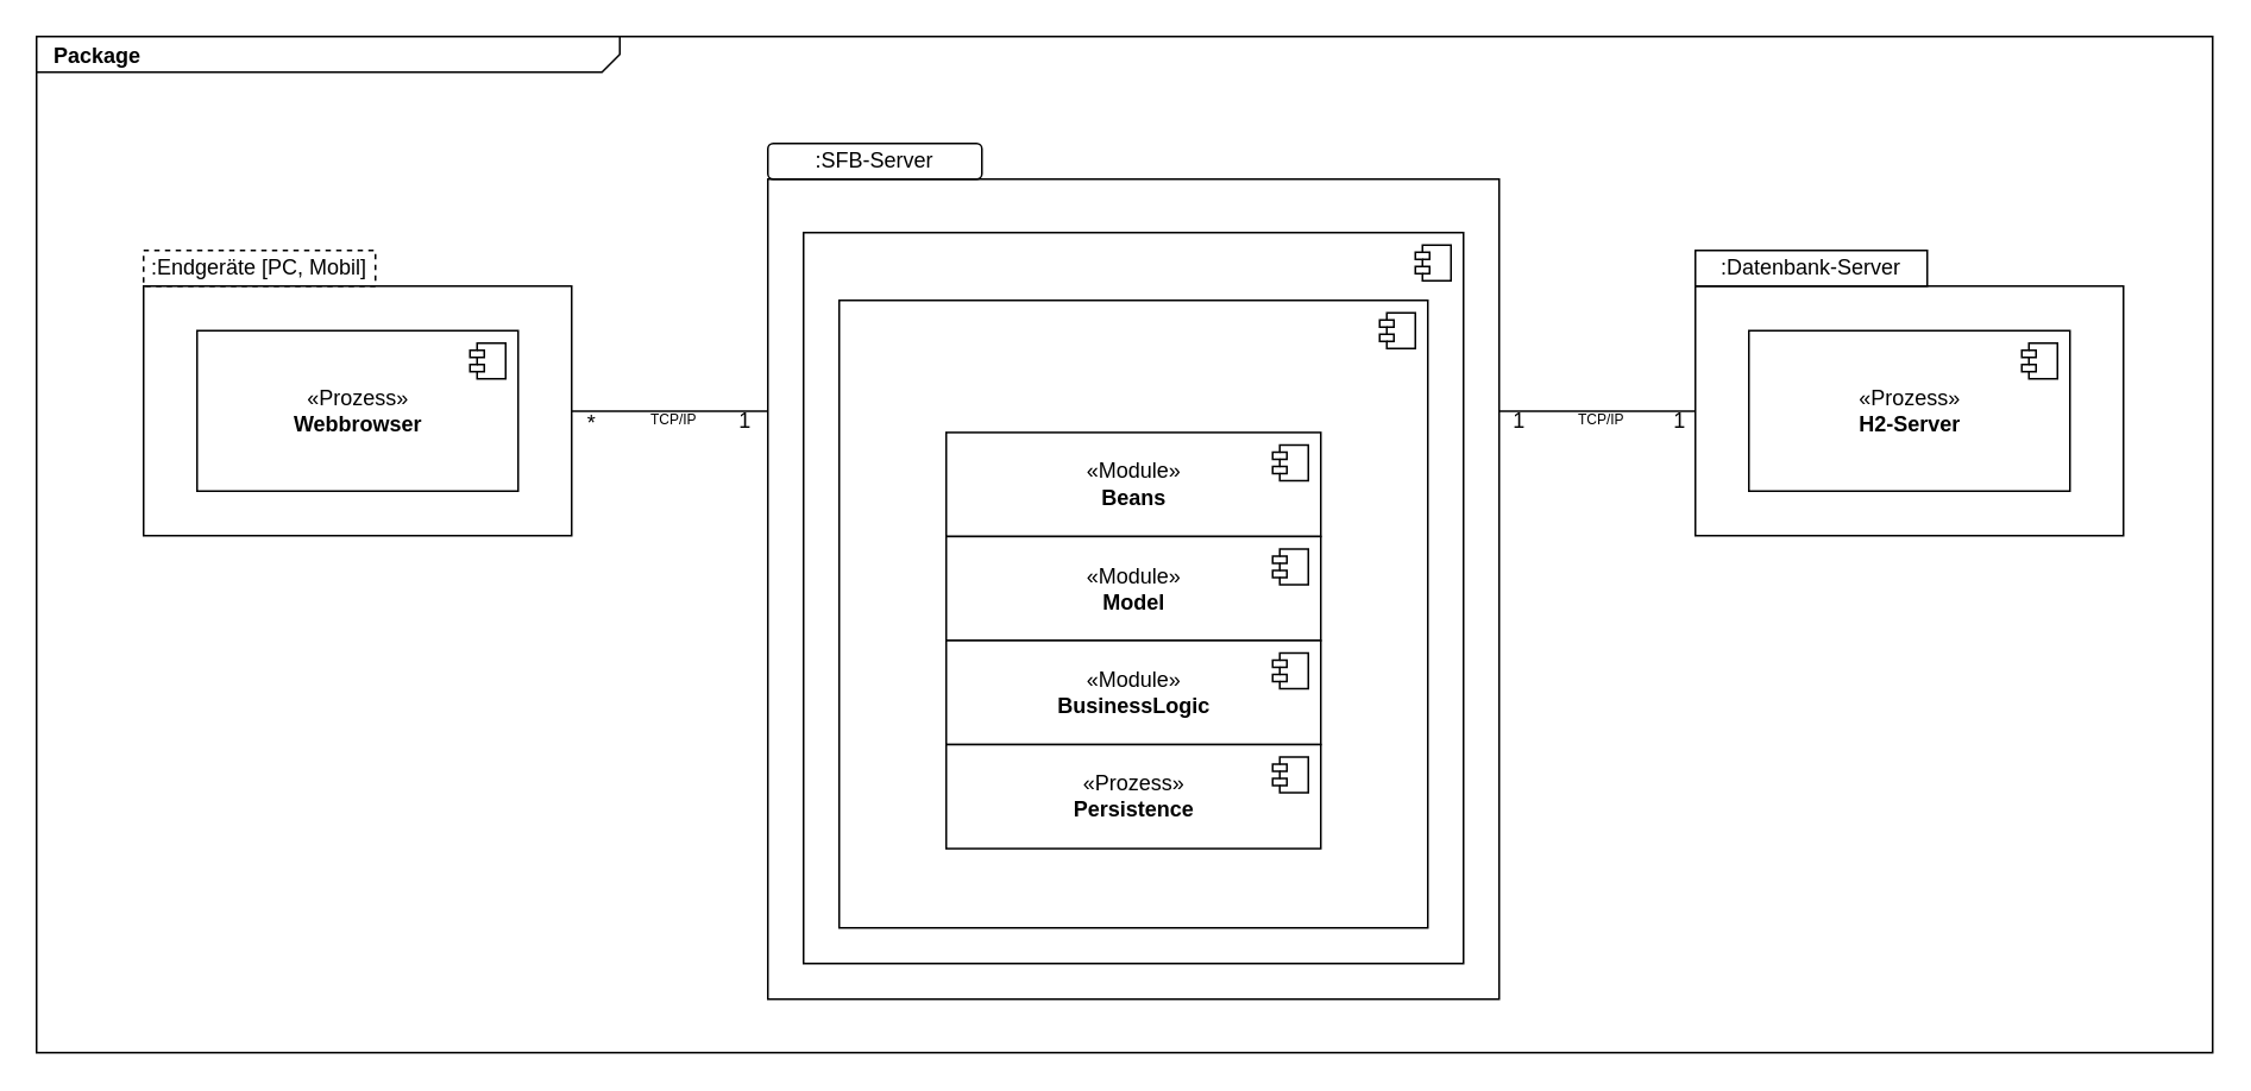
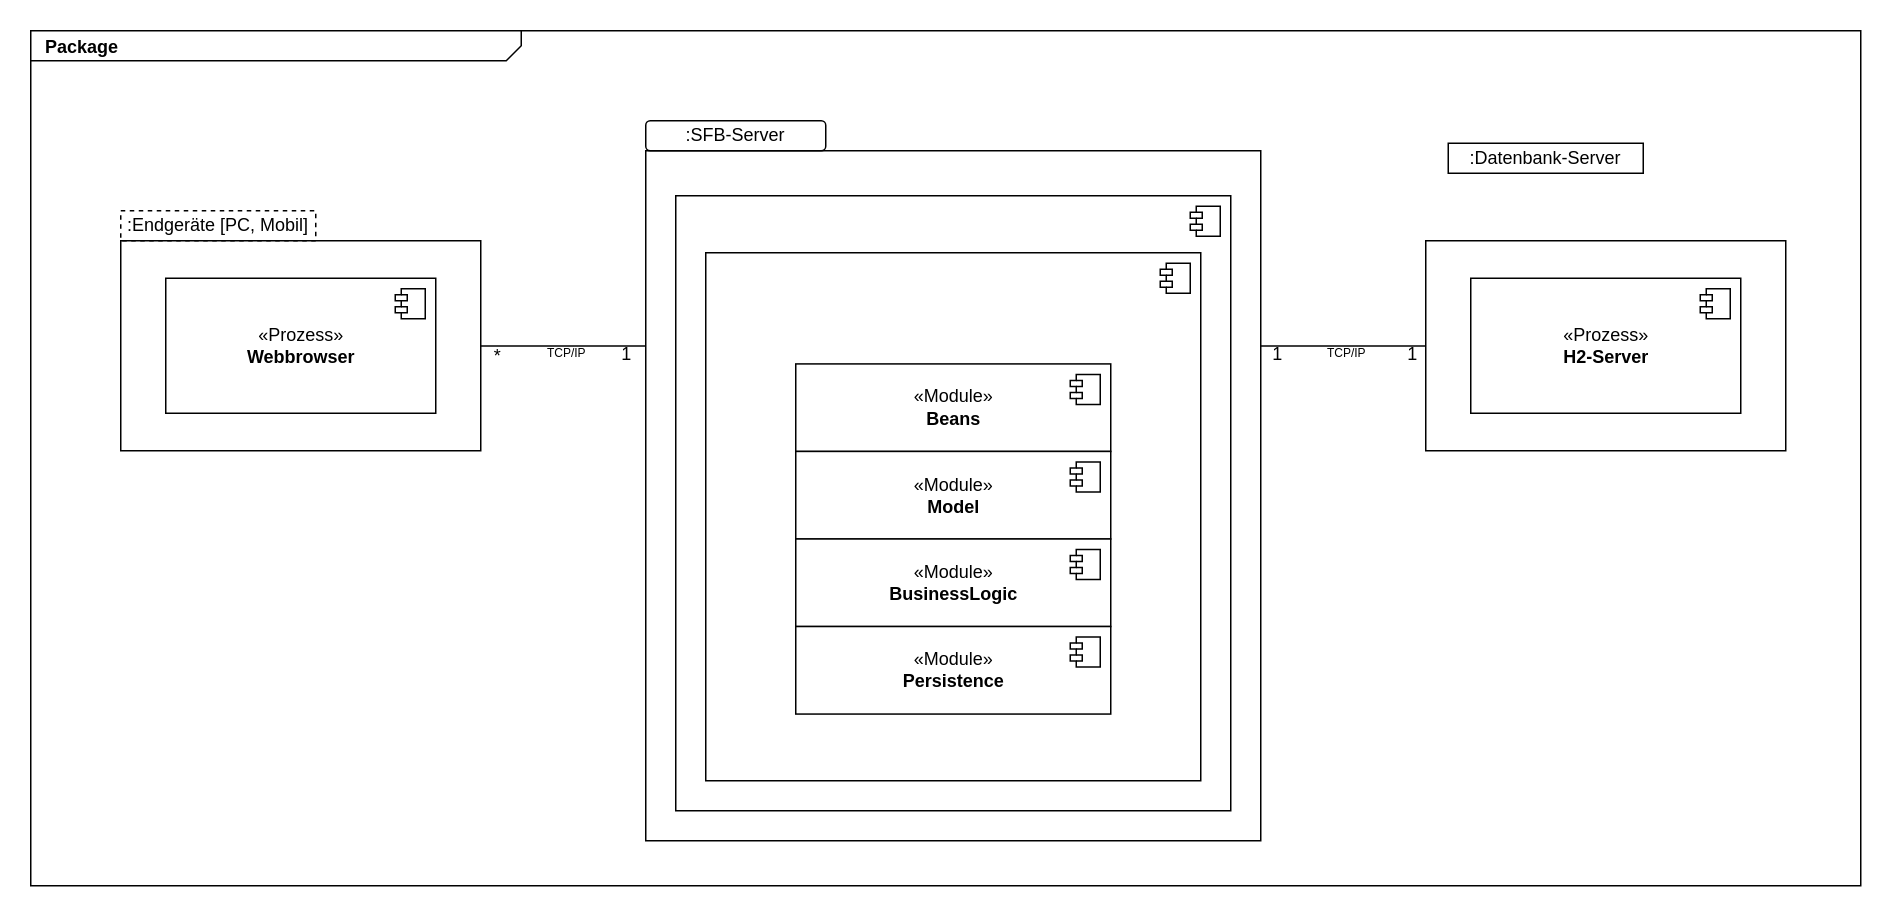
- <mxCell id="26" value=":Datenbank-Server" style="rounded=0;whiteSpace=wrap;html=1;fillColor=none;" parent="1" vertex="1"><mxGeometry x="950" y="140" width="130" height="20" as="geometry" /></mxCell>
+ <mxCell id="26" value=":Datenbank-Server" style="rounded=0;whiteSpace=wrap;html=1;fillColor=none;" parent="1" vertex="1"><mxGeometry x="965" y="95" width="130" height="20" as="geometry" /></mxCell>
- <mxCell id="19" value="«Prozess»&lt;br&gt;&lt;b&gt;Persistence&lt;/b&gt;" style="html=1;" parent="11" vertex="1"><mxGeometry x="60" y="249.179" width="210" height="58.358" as="geometry" /></mxCell>
+ <mxCell id="19" value="«Module»&lt;br&gt;&lt;b&gt;Persistence&lt;/b&gt;" style="html=1;" parent="11" vertex="1"><mxGeometry x="60" y="249.179" width="210" height="58.358" as="geometry" /></mxCell>
